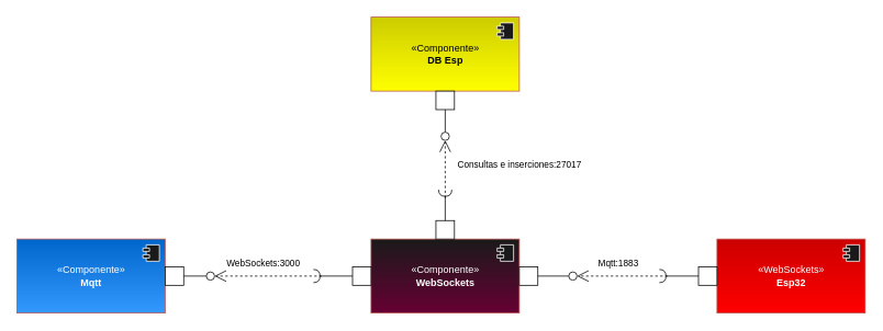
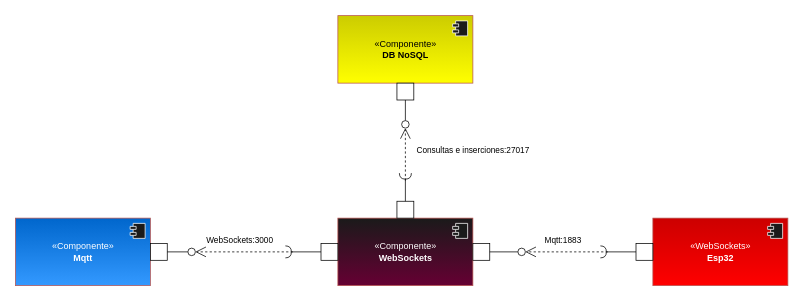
- <mxCell id="6" value="«Componente»&lt;br&gt;&lt;b&gt;DB Esp&lt;/b&gt;" style="html=1;dropTarget=0;fillColor=#CCCC00;gradientColor=#FFFF00;strokeColor=#b85450;gradientDirection=south;fontColor=#000000;" vertex="1" parent="1"><mxGeometry x="450" y="20" width="180" height="90" as="geometry" /></mxCell>
+ <mxCell id="6" value="«Componente»&lt;br&gt;&lt;b&gt;DB NoSQL&lt;/b&gt;" style="html=1;dropTarget=0;fillColor=#CCCC00;gradientColor=#FFFF00;strokeColor=#b85450;gradientDirection=south;fontColor=#000000;" vertex="1" parent="1"><mxGeometry x="450" y="20" width="180" height="90" as="geometry" /></mxCell>
